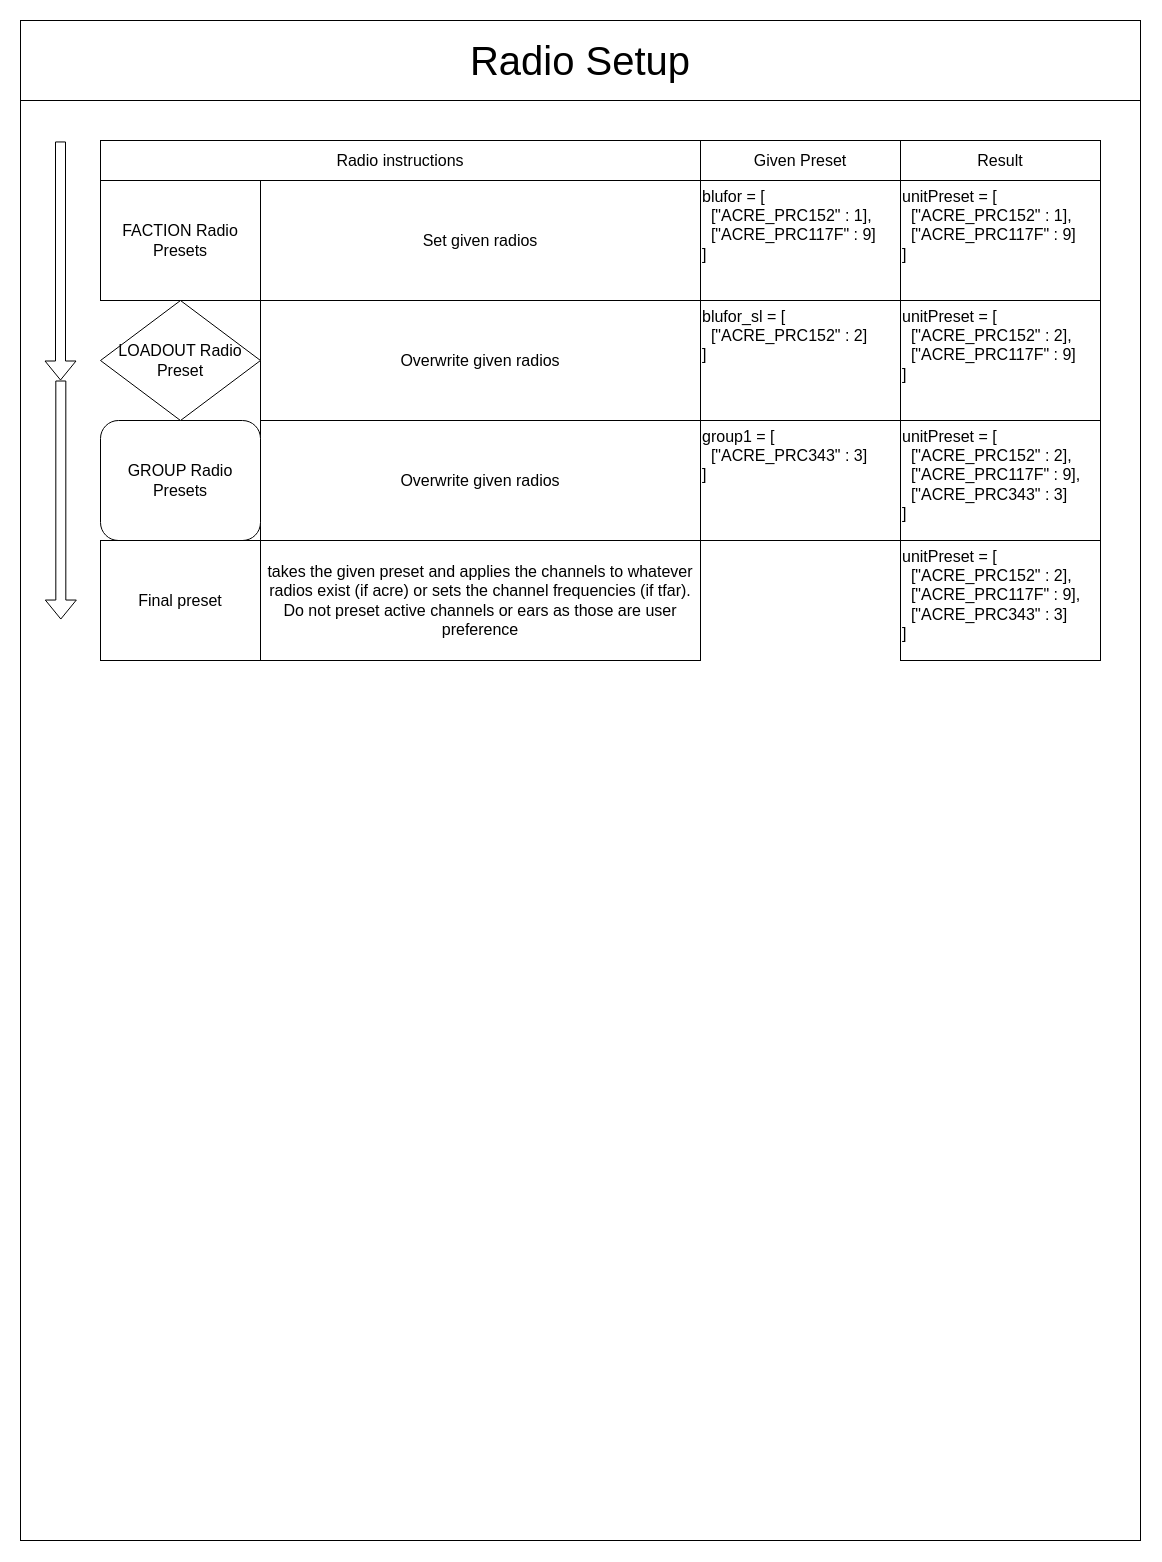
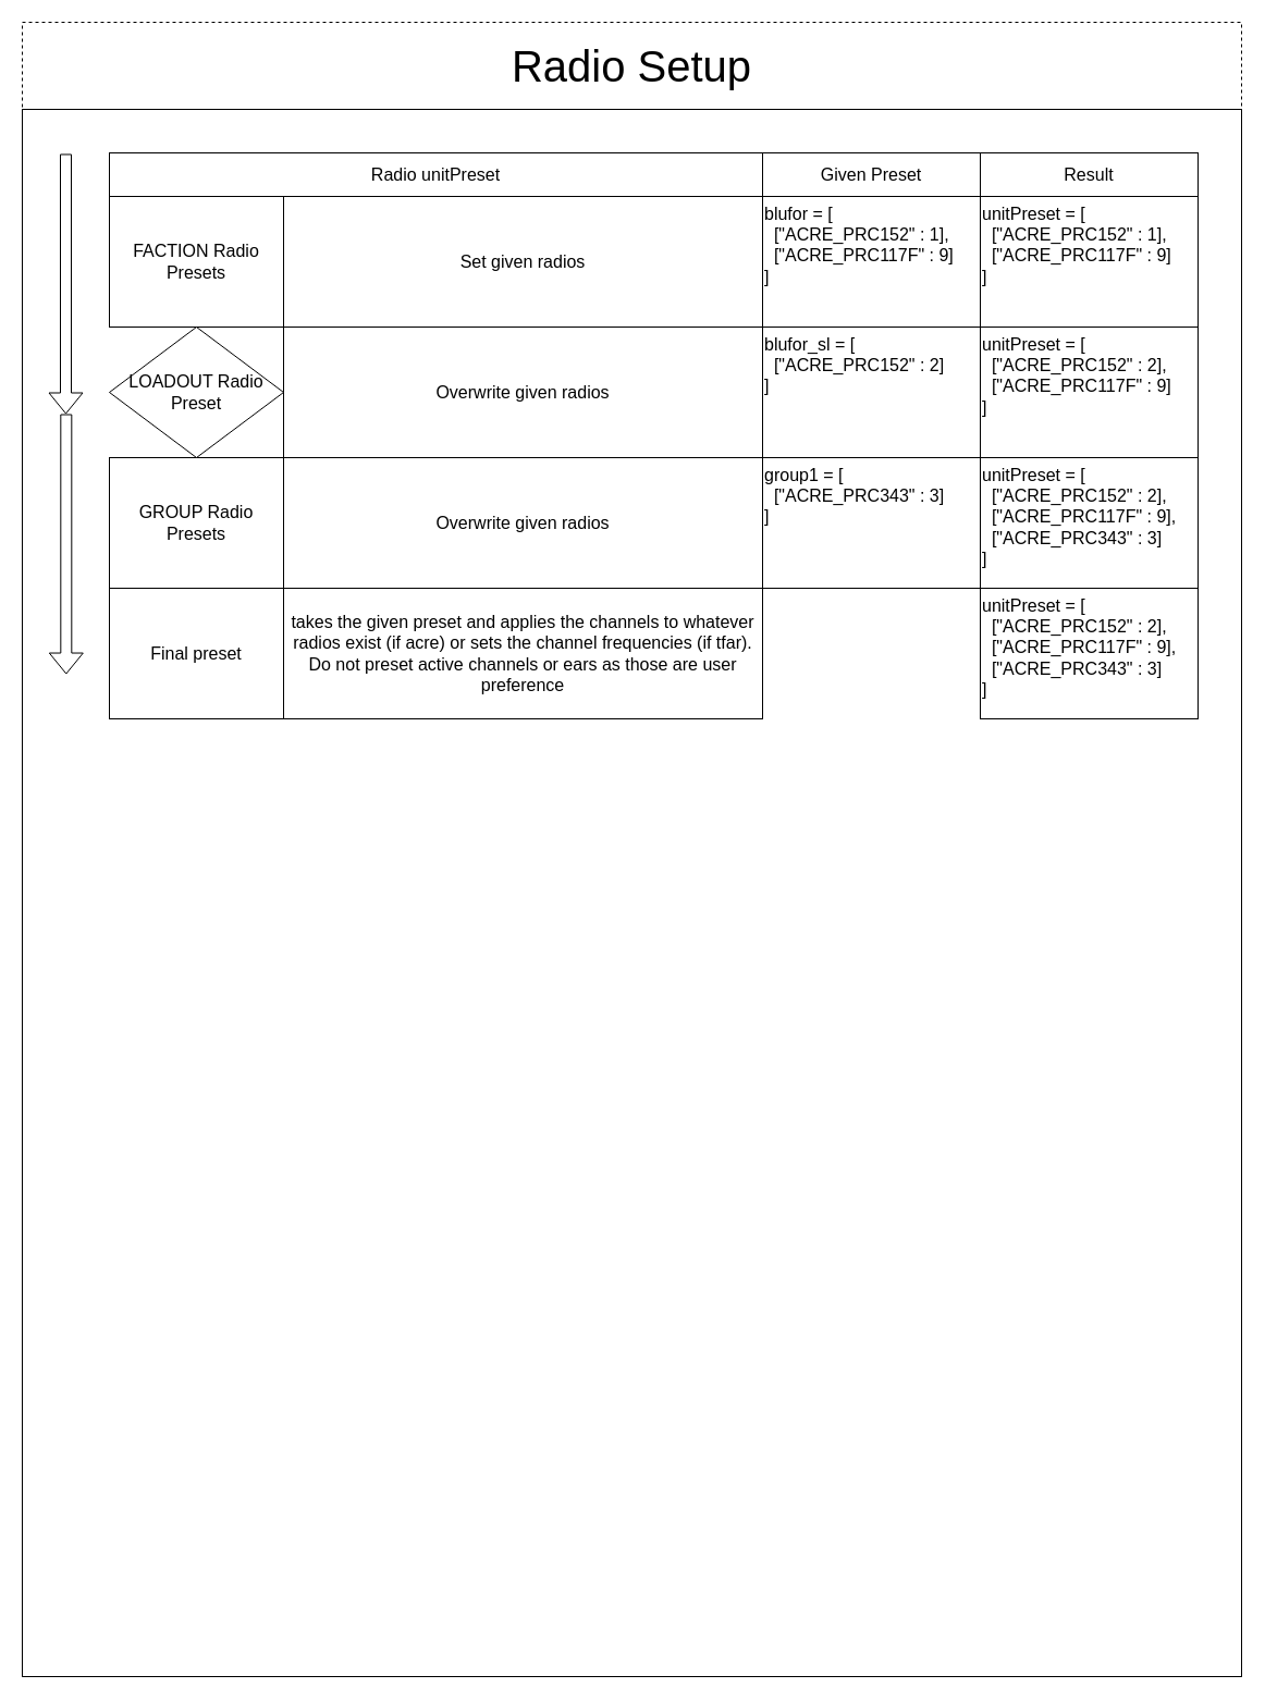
- <mxCell id="2" value="Radio Setup" style="rounded=0;whiteSpace=wrap;html=1;fontSize=40;" parent="1" vertex="1"><mxGeometry x="20" y="20" width="1120" height="80" as="geometry" /></mxCell>
+ <mxCell id="2" value="Radio Setup" style="rounded=0;whiteSpace=wrap;html=1;fontSize=40;dashed=1;" parent="1" vertex="1"><mxGeometry x="20" y="20" width="1120" height="80" as="geometry" /></mxCell>
- <mxCell id="6" value="Radio instructions" style="rounded=0;whiteSpace=wrap;html=1;fontSize=16;fillColor=default;strokeColor=default;" parent="1" vertex="1"><mxGeometry x="100" y="140" width="600" height="40" as="geometry" /></mxCell>
+ <mxCell id="6" value="Radio unitPreset" style="rounded=0;whiteSpace=wrap;html=1;fontSize=16;fillColor=default;strokeColor=default;" parent="1" vertex="1"><mxGeometry x="100" y="140" width="600" height="40" as="geometry" /></mxCell>
- <mxCell id="13" value="GROUP Radio Presets" style="whiteSpace=wrap;html=1;fontSize=16;fillColor=default;strokeColor=default;rounded=1;" vertex="1" parent="1"><mxGeometry x="100" y="420" width="160" height="120" as="geometry" /></mxCell>
+ <mxCell id="13" value="GROUP Radio Presets" style="rounded=0;whiteSpace=wrap;html=1;fontSize=16;fillColor=default;strokeColor=default;" vertex="1" parent="1"><mxGeometry x="100" y="420" width="160" height="120" as="geometry" /></mxCell>
